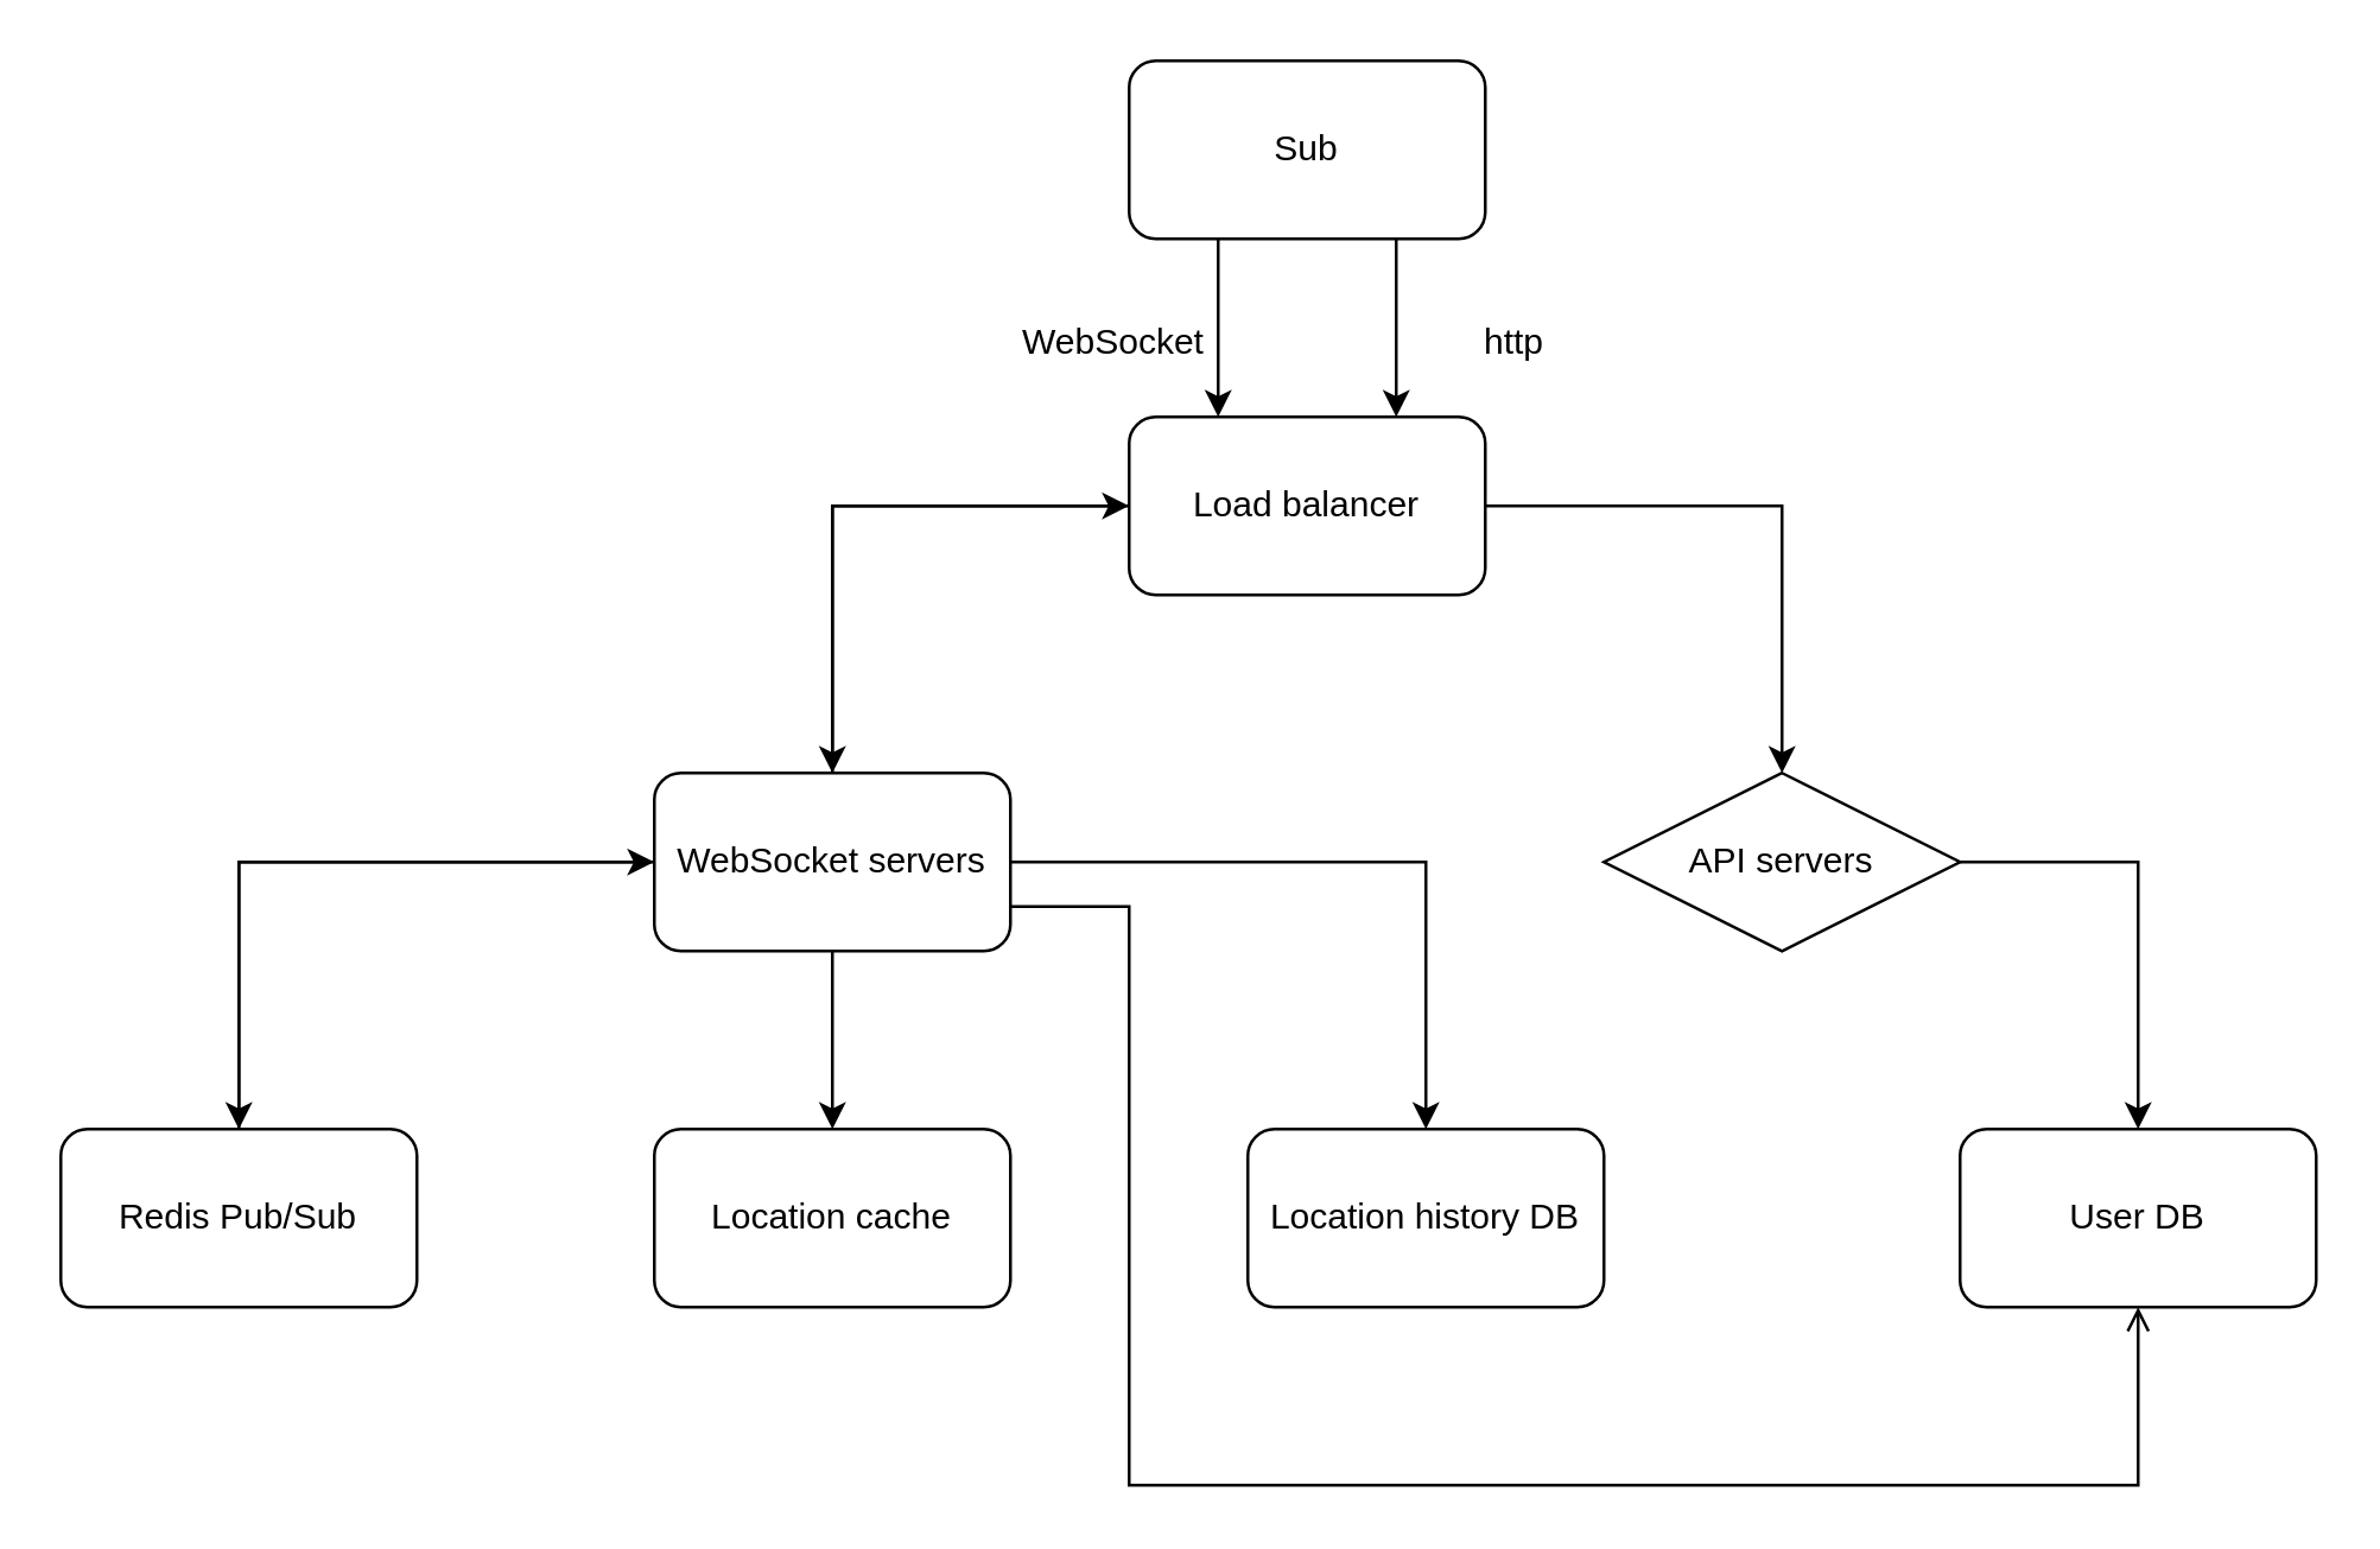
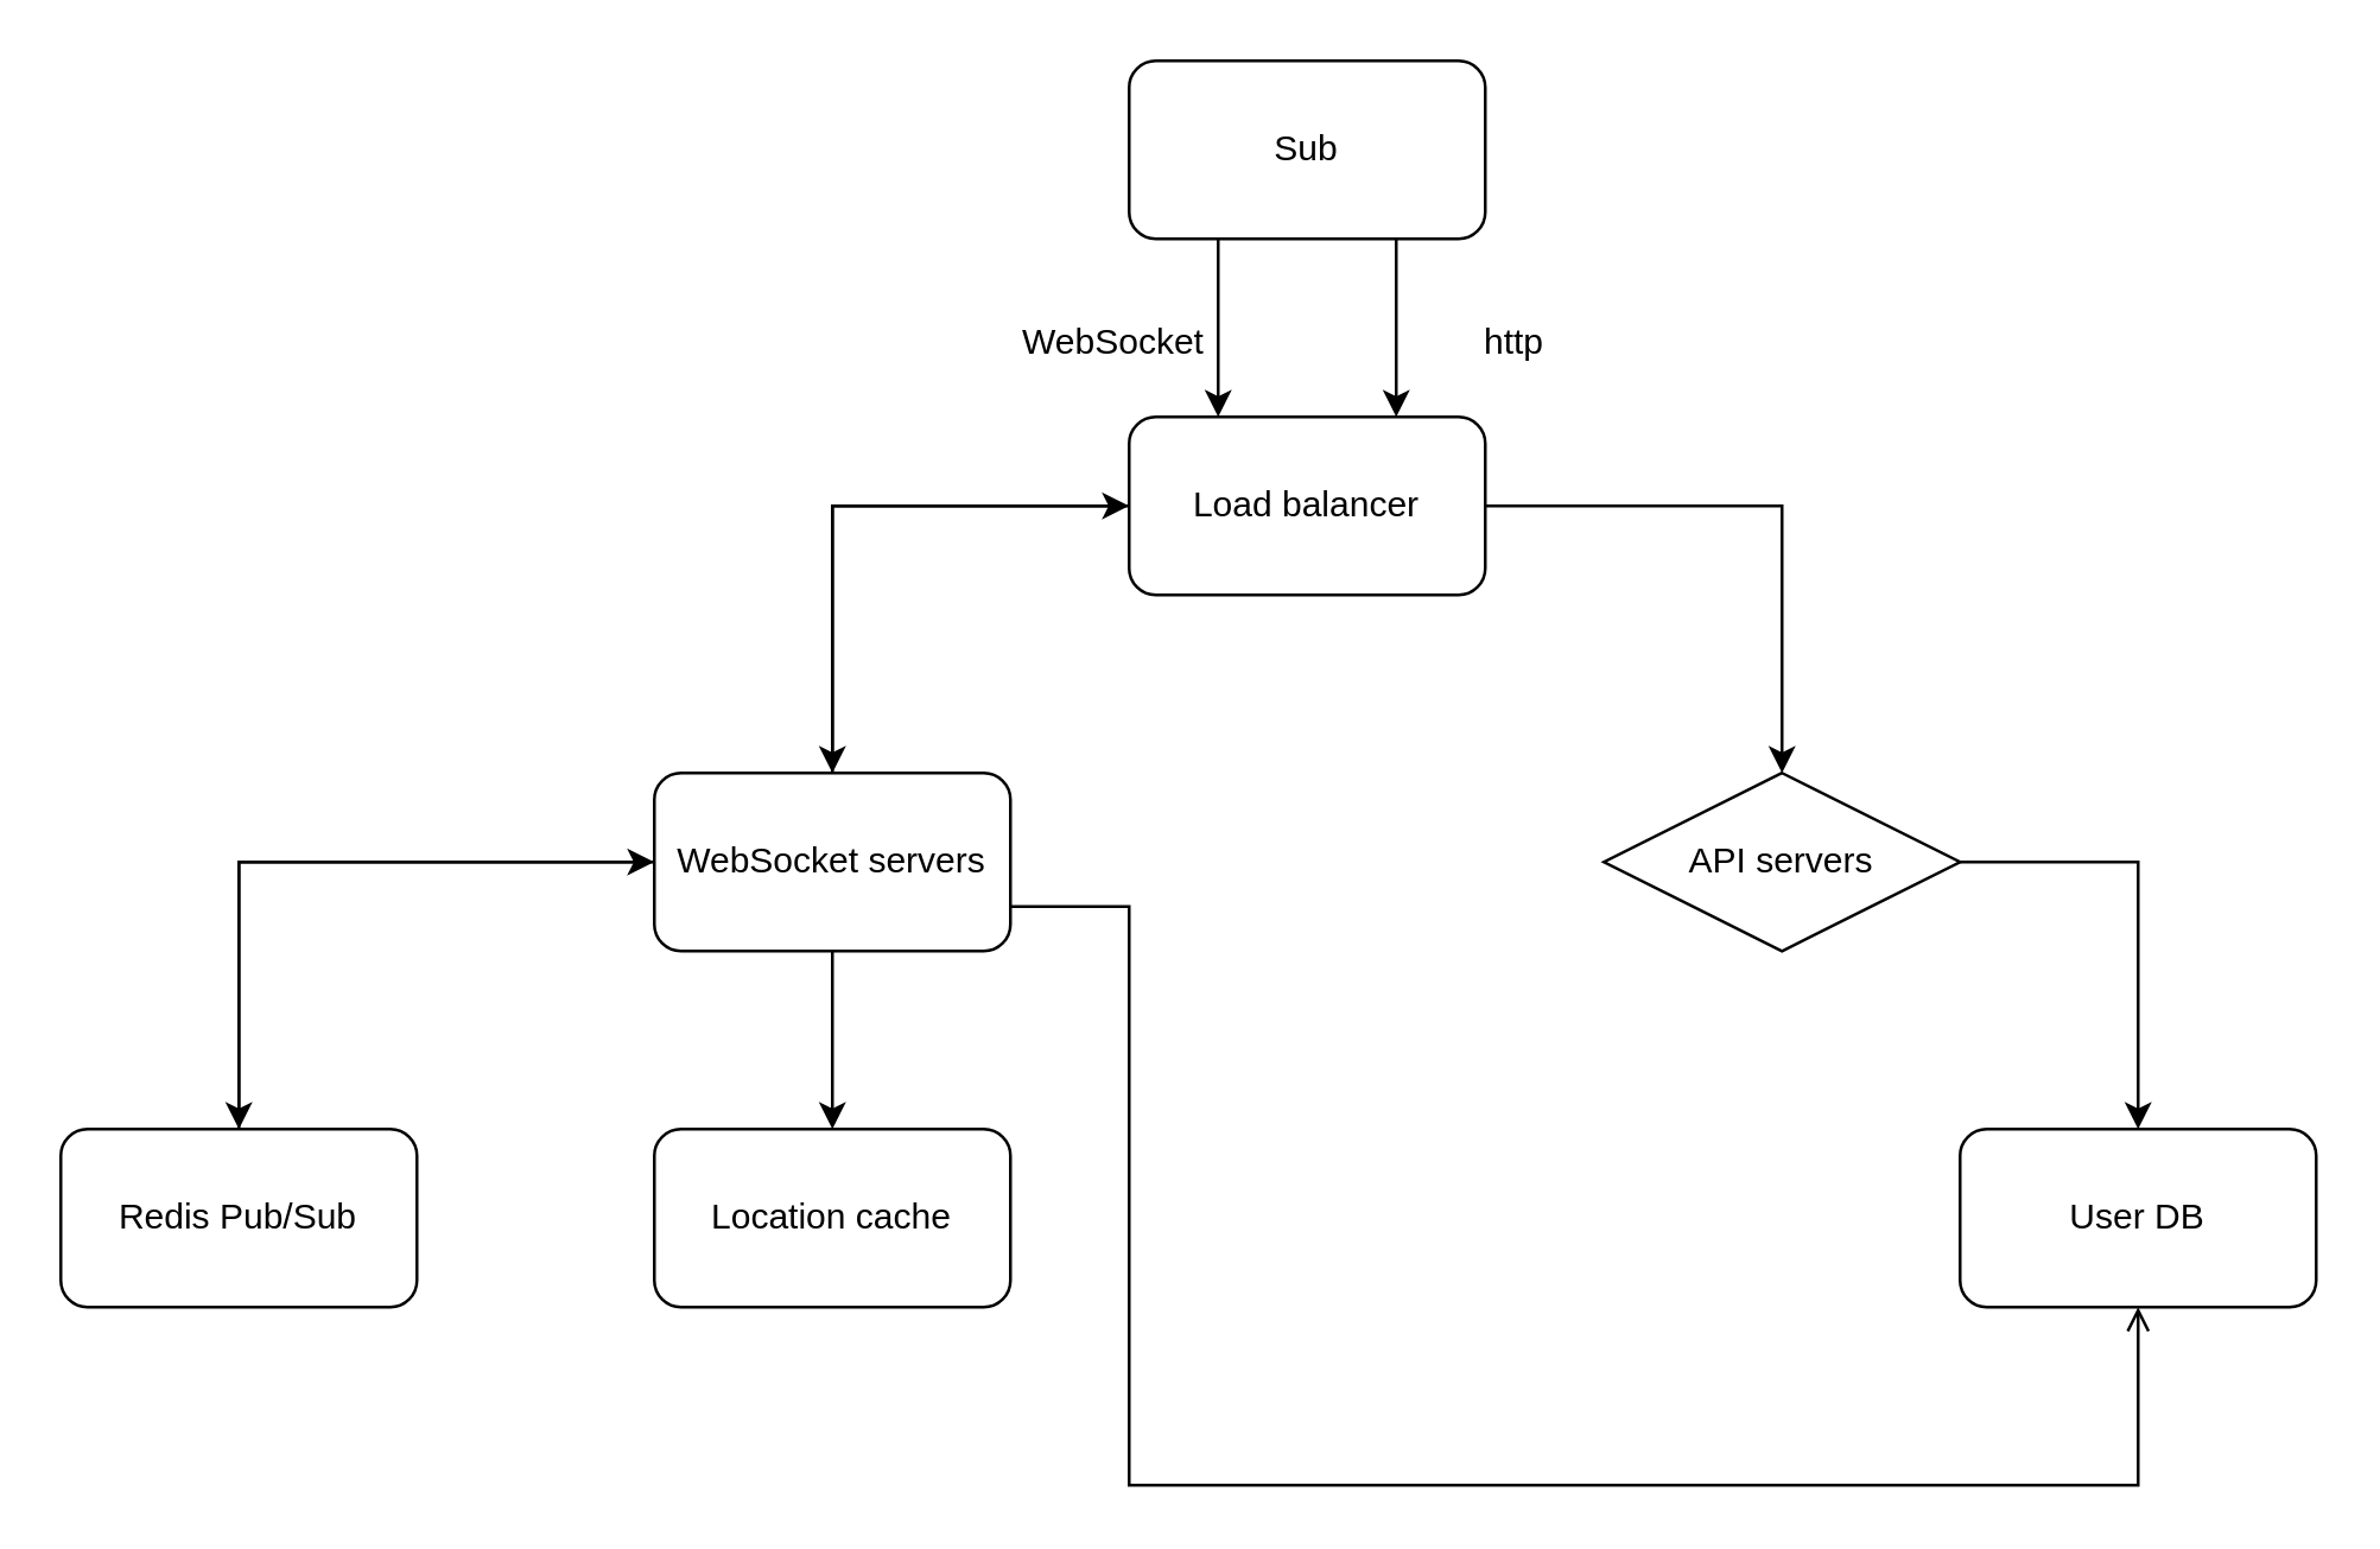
- <mxCell id="11" style="edgeStyle=orthogonalEdgeStyle;rounded=0;orthogonalLoop=1;jettySize=auto;html=1;exitX=1;exitY=0.5;exitDx=0;exitDy=0;" parent="1" source="13" target="19" edge="1"><mxGeometry relative="1" as="geometry" /></mxCell>
- <mxCell id="19" value="Location history DB" style="rounded=1;whiteSpace=wrap;html=1;" parent="1" vertex="1"><mxGeometry x="420" y="380" width="120" height="60" as="geometry" /></mxCell>
